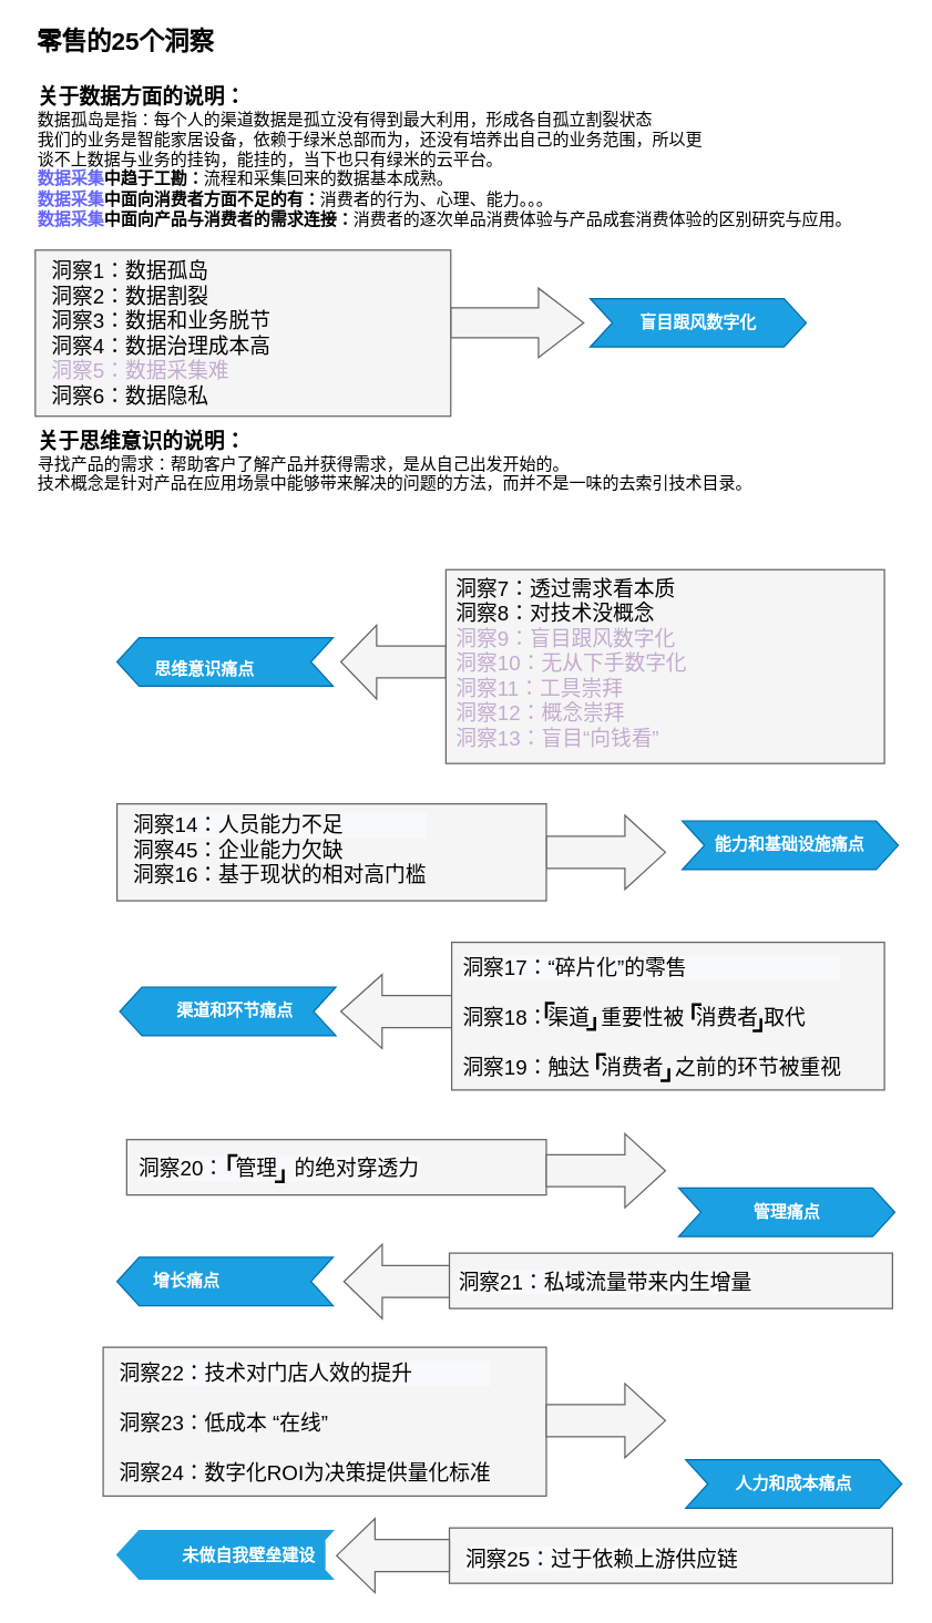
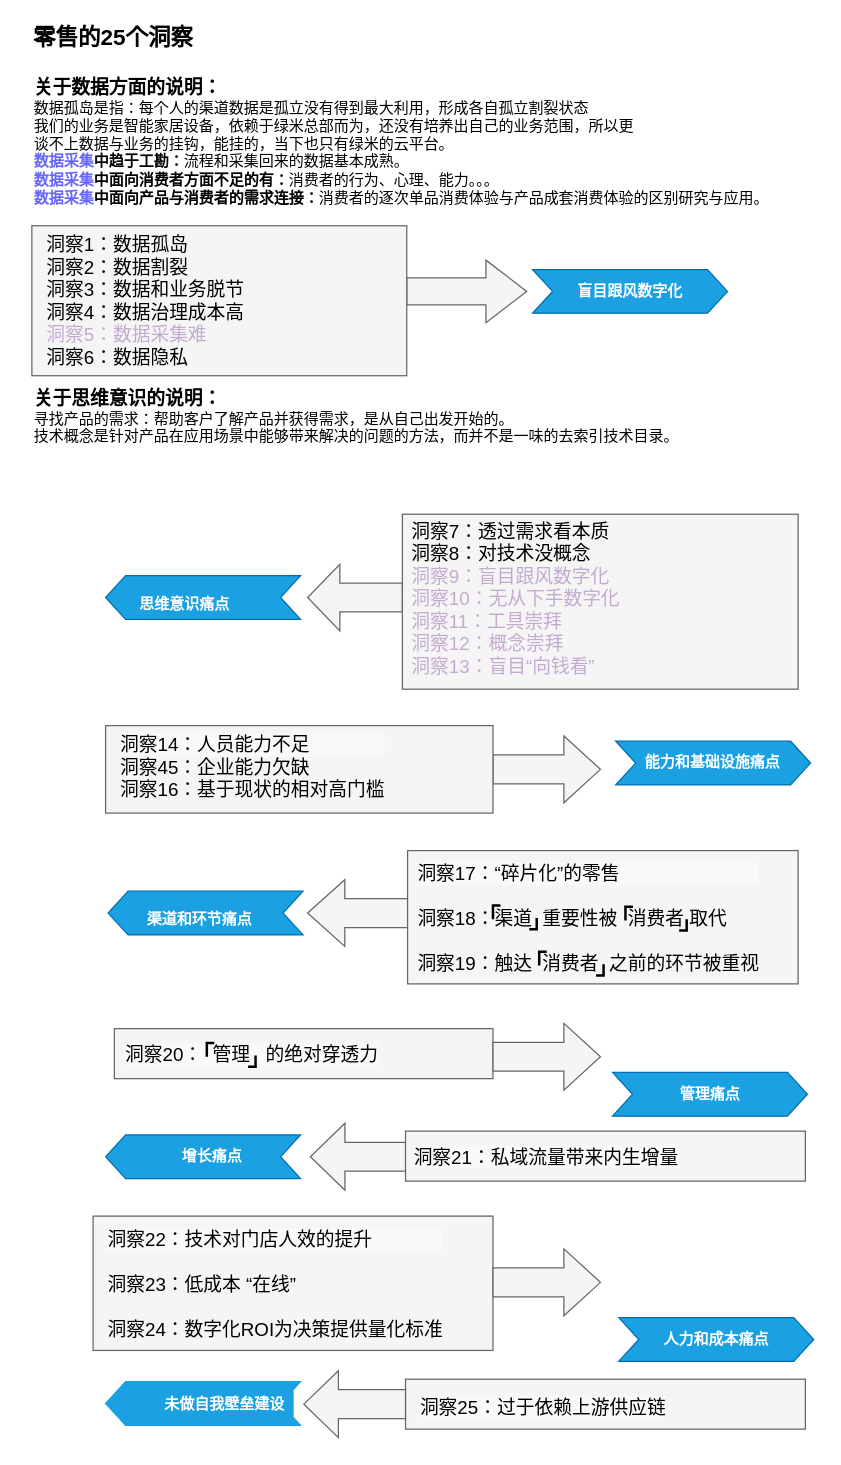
- <mxCell id="41" value="&lt;b&gt;&lt;font color=&quot;#ffffff&quot;&gt;渠道和环节痛点&lt;/font&gt;&lt;/b&gt;" style="text;html=1;align=center;verticalAlign=middle;resizable=0;points=[];autosize=1;strokeColor=none;" parent="1" vertex="1"><mxGeometry x="119" y="720" width="100" height="20" as="geometry" /></mxCell>
+ <mxCell id="41" value="&lt;b&gt;&lt;font color=&quot;#ffffff&quot;&gt;渠道和环节痛点&lt;/font&gt;&lt;/b&gt;" style="text;html=1;align=center;verticalAlign=middle;resizable=0;points=[];autosize=1;strokeColor=none;" parent="1" vertex="1"><mxGeometry x="109" y="725" width="100" height="20" as="geometry" /></mxCell>
- <mxCell id="43" value="&lt;b&gt;增长痛点&lt;/b&gt;" style="text;html=1;align=center;verticalAlign=middle;resizable=0;points=[];autosize=1;fillColor=#1ba1e2;fontColor=#ffffff;strokeColor=#1BA1E2;" parent="1" vertex="1"><mxGeometry x="104" y="915" width="60" height="20" as="geometry" /></mxCell>
+ <mxCell id="43" value="&lt;b&gt;增长痛点&lt;/b&gt;" style="text;html=1;align=center;verticalAlign=middle;resizable=0;points=[];autosize=1;fillColor=#1ba1e2;fontColor=#ffffff;strokeColor=#1BA1E2;" parent="1" vertex="1"><mxGeometry x="139" y="915" width="60" height="20" as="geometry" /></mxCell>
